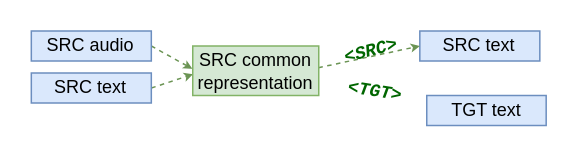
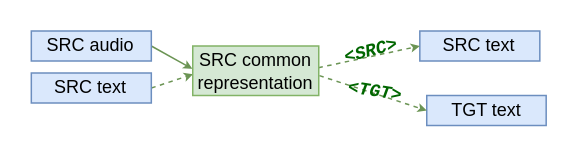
- <mxCell id="2" style="edgeStyle=none;rounded=0;orthogonalLoop=1;jettySize=auto;html=1;exitX=1;exitY=0.5;exitDx=0;exitDy=0;entryX=-0.003;entryY=0.461;entryDx=0;entryDy=0;dashed=1;fillColor=#d5e8d4;endSize=3;strokeColor=#6B9454;entryPerimeter=0;" parent="1" source="3" target="10" edge="1"><mxGeometry relative="1" as="geometry" /></mxCell>
+ <mxCell id="2" style="edgeStyle=none;rounded=0;orthogonalLoop=1;jettySize=auto;html=1;exitX=1;exitY=0.5;exitDx=0;exitDy=0;entryX=-0.003;entryY=0.461;entryDx=0;entryDy=0;dashed=0;fillColor=#d5e8d4;endSize=3;strokeColor=#6B9454;entryPerimeter=0;" parent="1" source="3" target="10" edge="1"><mxGeometry relative="1" as="geometry" /></mxCell>
+ <mxCell id="9" style="edgeStyle=none;rounded=0;orthogonalLoop=1;jettySize=auto;html=1;exitX=1.005;exitY=0.599;exitDx=0;exitDy=0;entryX=0;entryY=0.5;entryDx=0;entryDy=0;dashed=1;fillColor=#d5e8d4;endSize=3;strokeColor=#6B9454;exitPerimeter=0;" parent="1" source="10" target="7" edge="1"><mxGeometry relative="1" as="geometry"><mxPoint x="226" y="49" as="sourcePoint" /></mxGeometry></mxCell>
